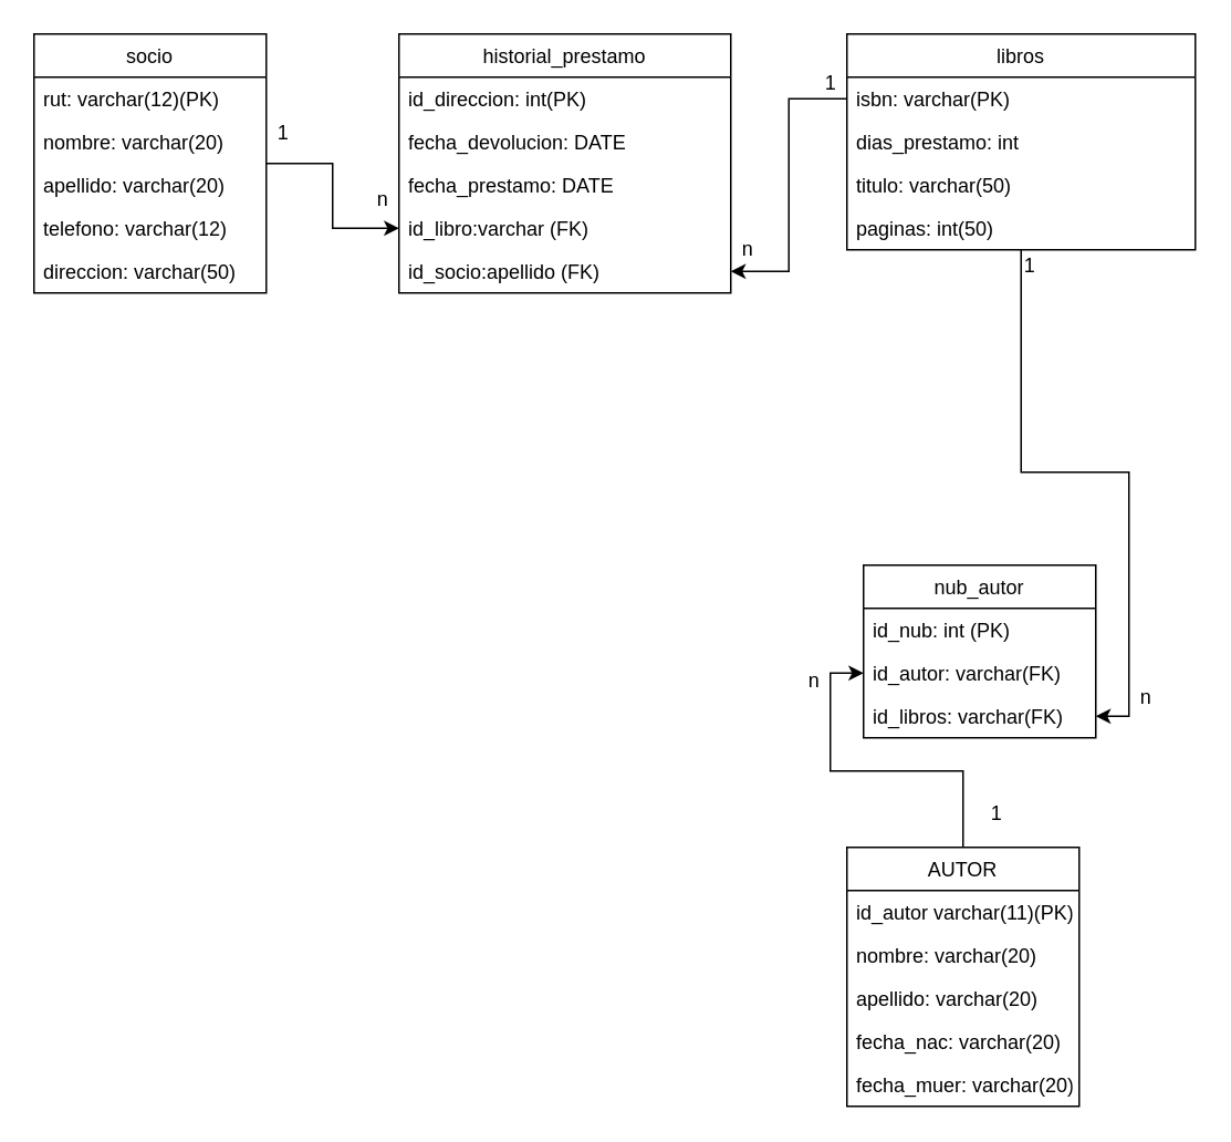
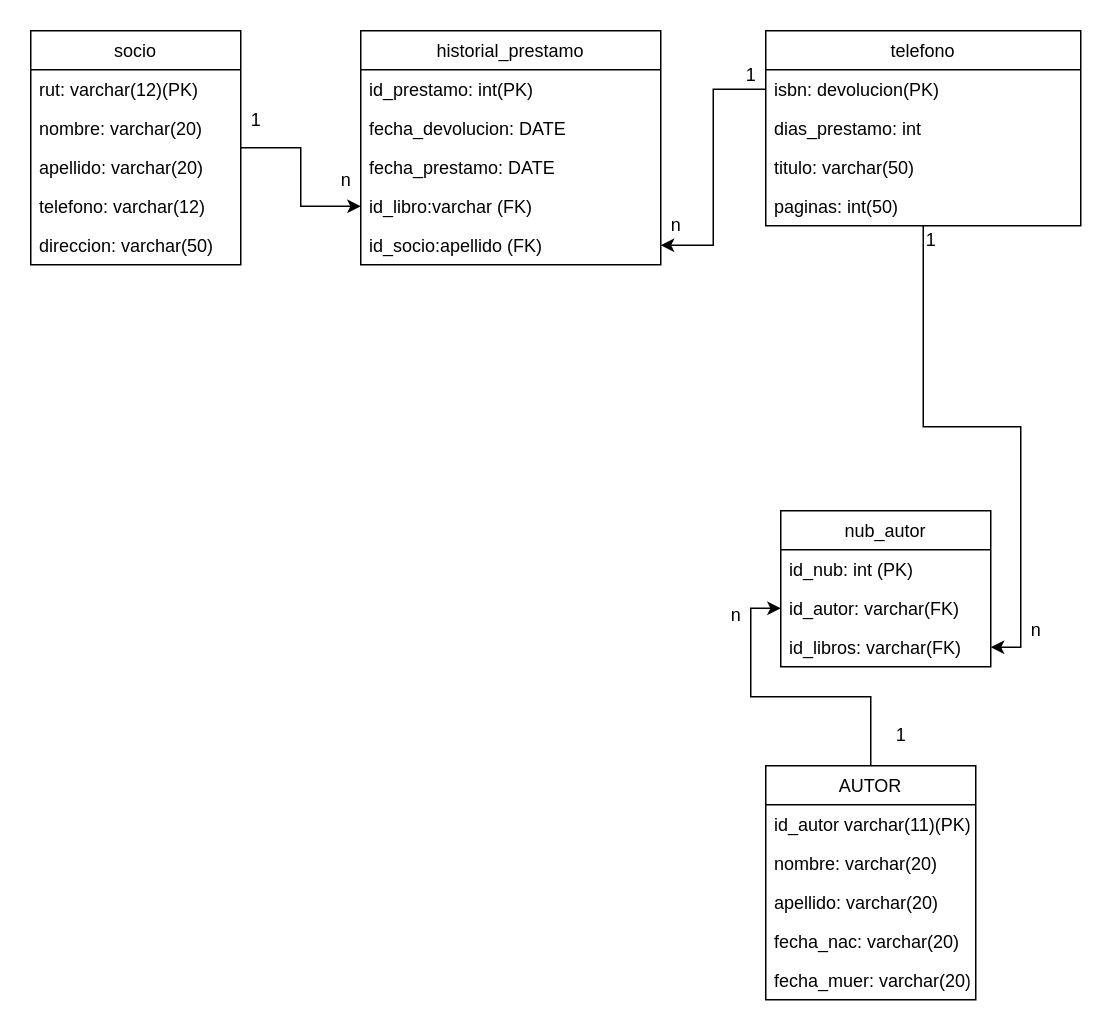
- <mxCell id="17" value="libros" style="swimlane;fontStyle=0;childLayout=stackLayout;horizontal=1;startSize=26;fillColor=none;horizontalStack=0;resizeParent=1;resizeParentMax=0;resizeLast=0;collapsible=1;marginBottom=0;" parent="1" vertex="1"><mxGeometry x="510" y="20" width="210" height="130" as="geometry" /></mxCell>
+ <mxCell id="17" value="telefono" style="swimlane;fontStyle=0;childLayout=stackLayout;horizontal=1;startSize=26;fillColor=none;horizontalStack=0;resizeParent=1;resizeParentMax=0;resizeLast=0;collapsible=1;marginBottom=0;" parent="1" vertex="1"><mxGeometry x="510" y="20" width="210" height="130" as="geometry" /></mxCell>
- <mxCell id="10" value="id_direccion: int(PK)" style="text;strokeColor=none;fillColor=none;align=left;verticalAlign=top;spacingLeft=4;spacingRight=4;overflow=hidden;rotatable=0;points=[[0,0.5],[1,0.5]];portConstraint=eastwest;" parent="9" vertex="1"><mxGeometry y="26" width="200" height="26" as="geometry" /></mxCell>
+ <mxCell id="10" value="id_prestamo: int(PK)" style="text;strokeColor=none;fillColor=none;align=left;verticalAlign=top;spacingLeft=4;spacingRight=4;overflow=hidden;rotatable=0;points=[[0,0.5],[1,0.5]];portConstraint=eastwest;" parent="9" vertex="1"><mxGeometry y="26" width="200" height="26" as="geometry" /></mxCell>
- <mxCell id="18" value="isbn: varchar(PK)" style="text;strokeColor=none;fillColor=none;align=left;verticalAlign=top;spacingLeft=4;spacingRight=4;overflow=hidden;rotatable=0;points=[[0,0.5],[1,0.5]];portConstraint=eastwest;" parent="17" vertex="1"><mxGeometry y="26" width="210" height="26" as="geometry" /></mxCell>
+ <mxCell id="18" value="isbn: devolucion(PK)" style="text;strokeColor=none;fillColor=none;align=left;verticalAlign=top;spacingLeft=4;spacingRight=4;overflow=hidden;rotatable=0;points=[[0,0.5],[1,0.5]];portConstraint=eastwest;" parent="17" vertex="1"><mxGeometry y="26" width="210" height="26" as="geometry" /></mxCell>
